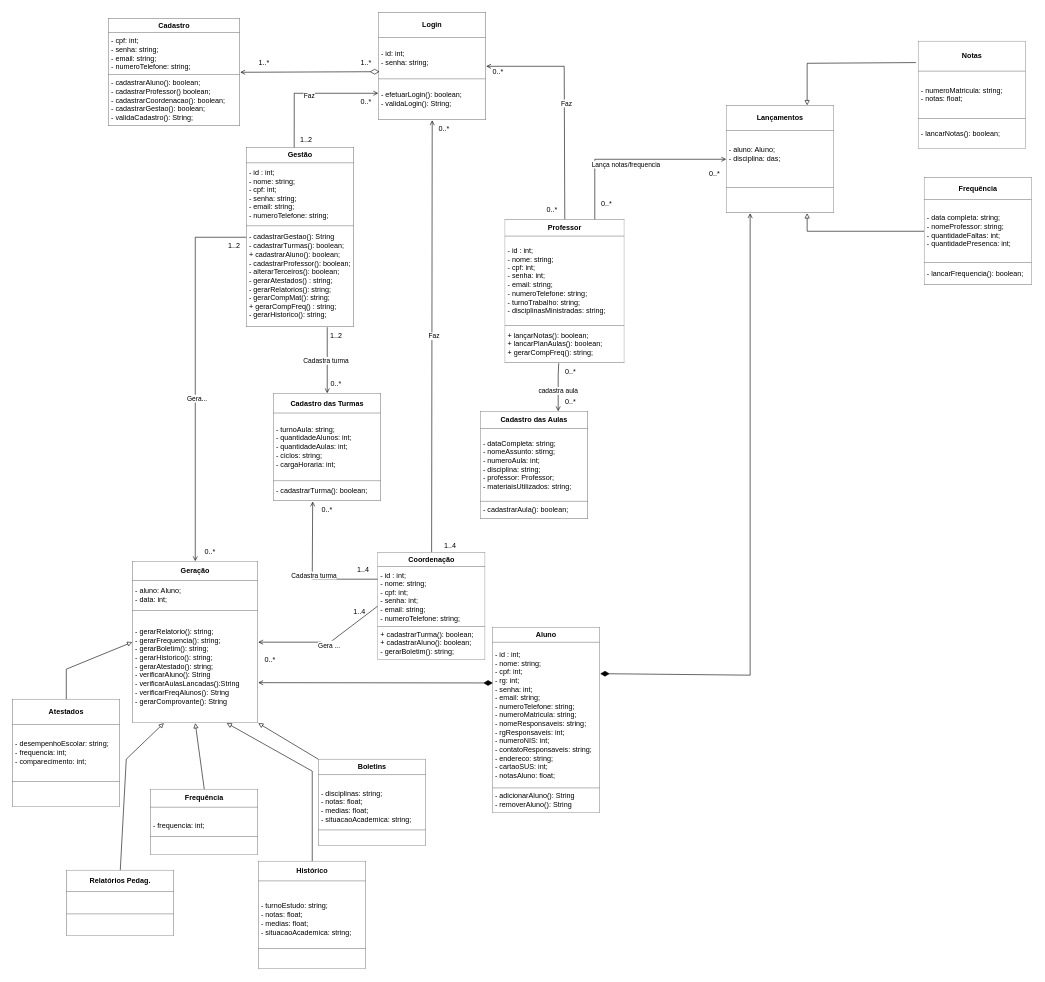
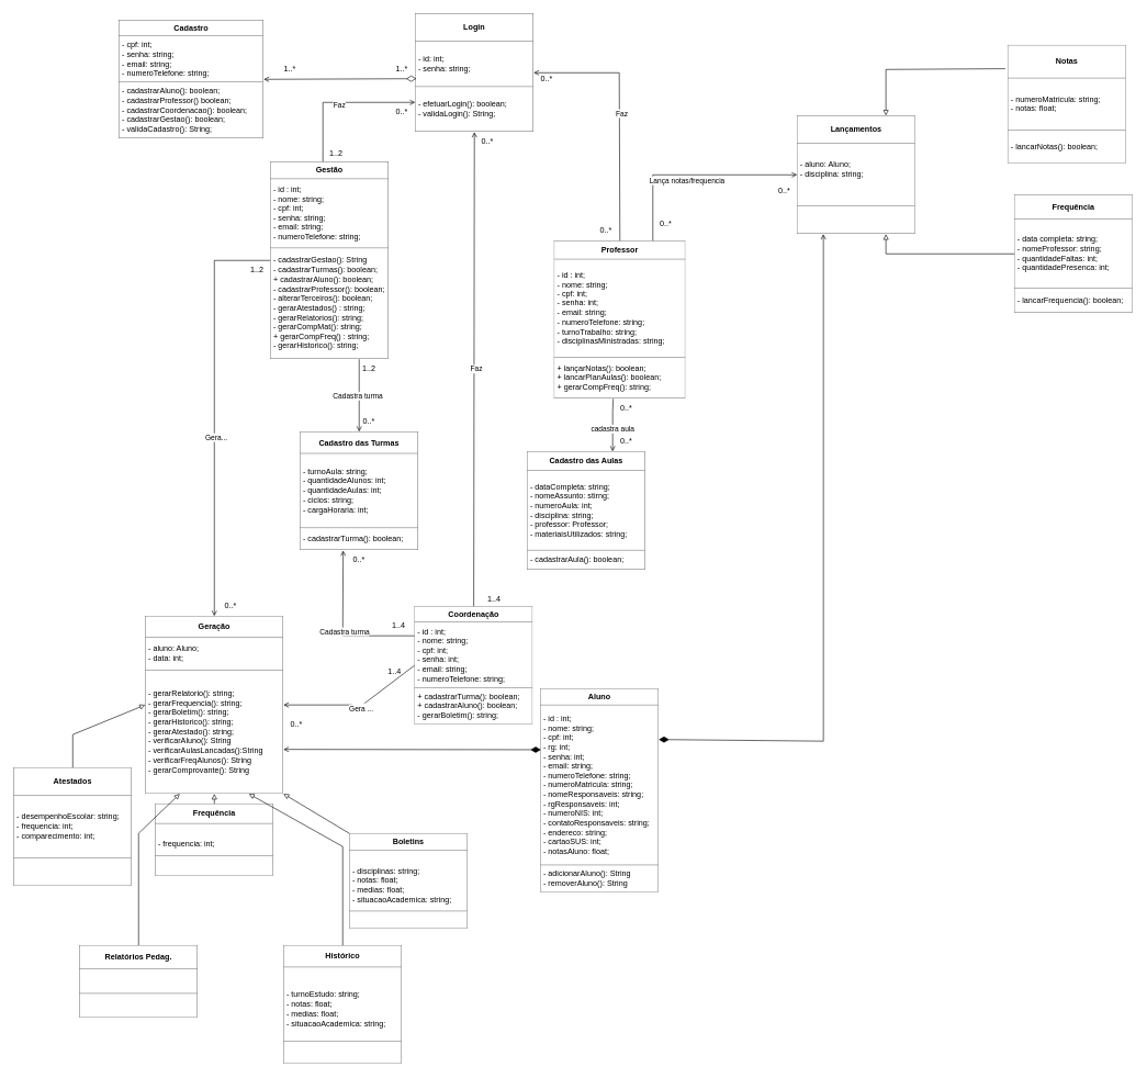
- <mxCell id="10" value="&lt;table border=&quot;1&quot; width=&quot;100%&quot; height=&quot;100%&quot; cellpadding=&quot;4&quot; style=&quot;width:100%;height:100%;border-collapse:collapse;&quot;&gt;&lt;tbody&gt;&lt;tr&gt;&lt;th align=&quot;center&quot;&gt;&lt;b&gt;Lançamentos&lt;/b&gt;&lt;/th&gt;&lt;/tr&gt;&lt;tr&gt;&lt;td&gt;- aluno: Aluno;&lt;br&gt;- disciplina: das;&lt;br&gt;&lt;br&gt;&lt;/td&gt;&lt;/tr&gt;&lt;tr&gt;&lt;td&gt;&lt;br&gt;&lt;/td&gt;&lt;/tr&gt;&lt;/tbody&gt;&lt;/table&gt;" style="text;html=1;whiteSpace=wrap;strokeColor=none;fillColor=none;overflow=fill;" parent="1" vertex="1"><mxGeometry x="1210" y="175" width="180" height="180" as="geometry" /></mxCell>
+ <mxCell id="10" value="&lt;table border=&quot;1&quot; width=&quot;100%&quot; height=&quot;100%&quot; cellpadding=&quot;4&quot; style=&quot;width:100%;height:100%;border-collapse:collapse;&quot;&gt;&lt;tbody&gt;&lt;tr&gt;&lt;th align=&quot;center&quot;&gt;&lt;b&gt;Lançamentos&lt;/b&gt;&lt;/th&gt;&lt;/tr&gt;&lt;tr&gt;&lt;td&gt;- aluno: Aluno;&lt;br&gt;- disciplina: string;&lt;br&gt;&lt;br&gt;&lt;/td&gt;&lt;/tr&gt;&lt;tr&gt;&lt;td&gt;&lt;br&gt;&lt;/td&gt;&lt;/tr&gt;&lt;/tbody&gt;&lt;/table&gt;" style="text;html=1;whiteSpace=wrap;strokeColor=none;fillColor=none;overflow=fill;" parent="1" vertex="1"><mxGeometry x="1210" y="175" width="180" height="180" as="geometry" /></mxCell>
- <mxCell id="16" value="&lt;table border=&quot;1&quot; width=&quot;100%&quot; height=&quot;100%&quot; cellpadding=&quot;4&quot; style=&quot;width:100%;height:100%;border-collapse:collapse;&quot;&gt;&lt;tbody&gt;&lt;tr&gt;&lt;th align=&quot;center&quot;&gt;&lt;b&gt;Frequência&lt;/b&gt;&lt;/th&gt;&lt;/tr&gt;&lt;tr&gt;&lt;td&gt;&lt;br&gt;- frequencia: int;&lt;/td&gt;&lt;/tr&gt;&lt;tr&gt;&lt;td&gt;&lt;br&gt;&lt;/td&gt;&lt;/tr&gt;&lt;/tbody&gt;&lt;/table&gt;" style="text;html=1;whiteSpace=wrap;strokeColor=none;fillColor=none;overflow=fill;" parent="1" vertex="1"><mxGeometry x="250" y="1315" width="180" height="110" as="geometry" /></mxCell>
+ <mxCell id="16" value="&lt;table border=&quot;1&quot; width=&quot;100%&quot; height=&quot;100%&quot; cellpadding=&quot;4&quot; style=&quot;width:100%;height:100%;border-collapse:collapse;&quot;&gt;&lt;tbody&gt;&lt;tr&gt;&lt;th align=&quot;center&quot;&gt;&lt;b&gt;Frequência&lt;/b&gt;&lt;/th&gt;&lt;/tr&gt;&lt;tr&gt;&lt;td&gt;&lt;br&gt;- frequencia: int;&lt;/td&gt;&lt;/tr&gt;&lt;tr&gt;&lt;td&gt;&lt;br&gt;&lt;/td&gt;&lt;/tr&gt;&lt;/tbody&gt;&lt;/table&gt;" style="text;html=1;whiteSpace=wrap;strokeColor=none;fillColor=none;overflow=fill;" parent="1" vertex="1"><mxGeometry x="235" y="1220" width="180" height="110" as="geometry" /></mxCell>
- <mxCell id="15" value="&lt;table border=&quot;1&quot; width=&quot;100%&quot; height=&quot;100%&quot; cellpadding=&quot;4&quot; style=&quot;width:100%;height:100%;border-collapse:collapse;&quot;&gt;&lt;tbody&gt;&lt;tr&gt;&lt;th align=&quot;center&quot;&gt;&lt;b&gt;Relatórios Pedag.&lt;/b&gt;&lt;/th&gt;&lt;/tr&gt;&lt;tr&gt;&lt;td&gt;&lt;br&gt;&lt;/td&gt;&lt;/tr&gt;&lt;tr&gt;&lt;td&gt;&lt;br&gt;&lt;/td&gt;&lt;/tr&gt;&lt;/tbody&gt;&lt;/table&gt;" style="text;html=1;whiteSpace=wrap;strokeColor=none;fillColor=none;overflow=fill;" parent="1" vertex="1"><mxGeometry x="110" y="1450" width="180" height="110" as="geometry" /></mxCell>
+ <mxCell id="15" value="&lt;table border=&quot;1&quot; width=&quot;100%&quot; height=&quot;100%&quot; cellpadding=&quot;4&quot; style=&quot;width:100%;height:100%;border-collapse:collapse;&quot;&gt;&lt;tbody&gt;&lt;tr&gt;&lt;th align=&quot;center&quot;&gt;&lt;b&gt;Relatórios Pedag.&lt;/b&gt;&lt;/th&gt;&lt;/tr&gt;&lt;tr&gt;&lt;td&gt;&lt;br&gt;&lt;/td&gt;&lt;/tr&gt;&lt;tr&gt;&lt;td&gt;&lt;br&gt;&lt;/td&gt;&lt;/tr&gt;&lt;/tbody&gt;&lt;/table&gt;" style="text;html=1;whiteSpace=wrap;strokeColor=none;fillColor=none;overflow=fill;" parent="1" vertex="1"><mxGeometry x="120" y="1435" width="180" height="110" as="geometry" /></mxCell>
